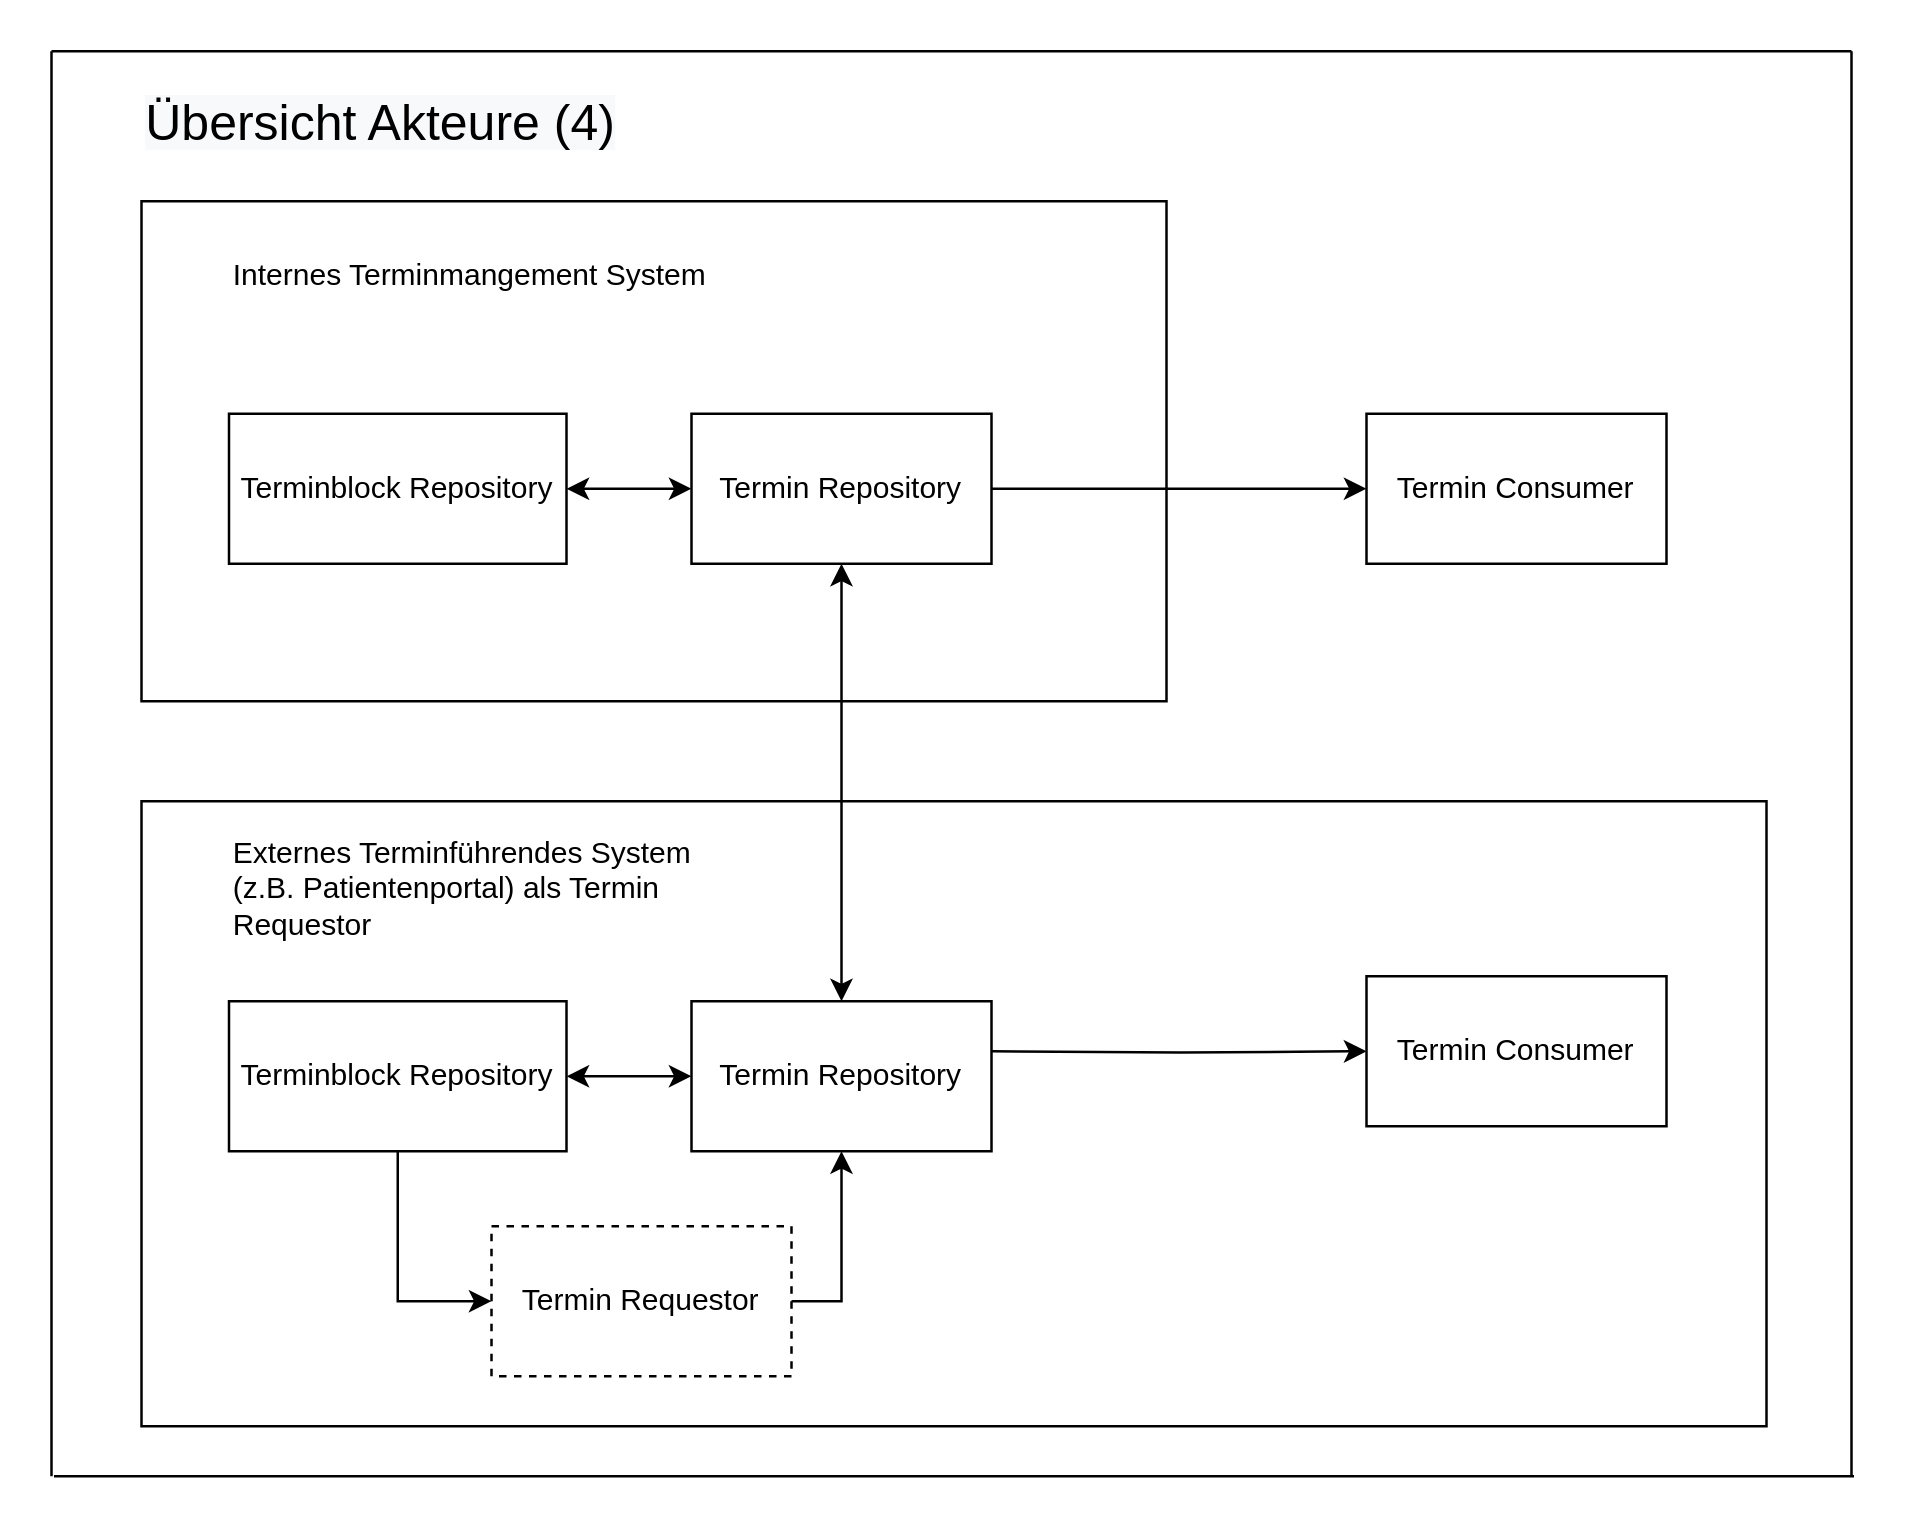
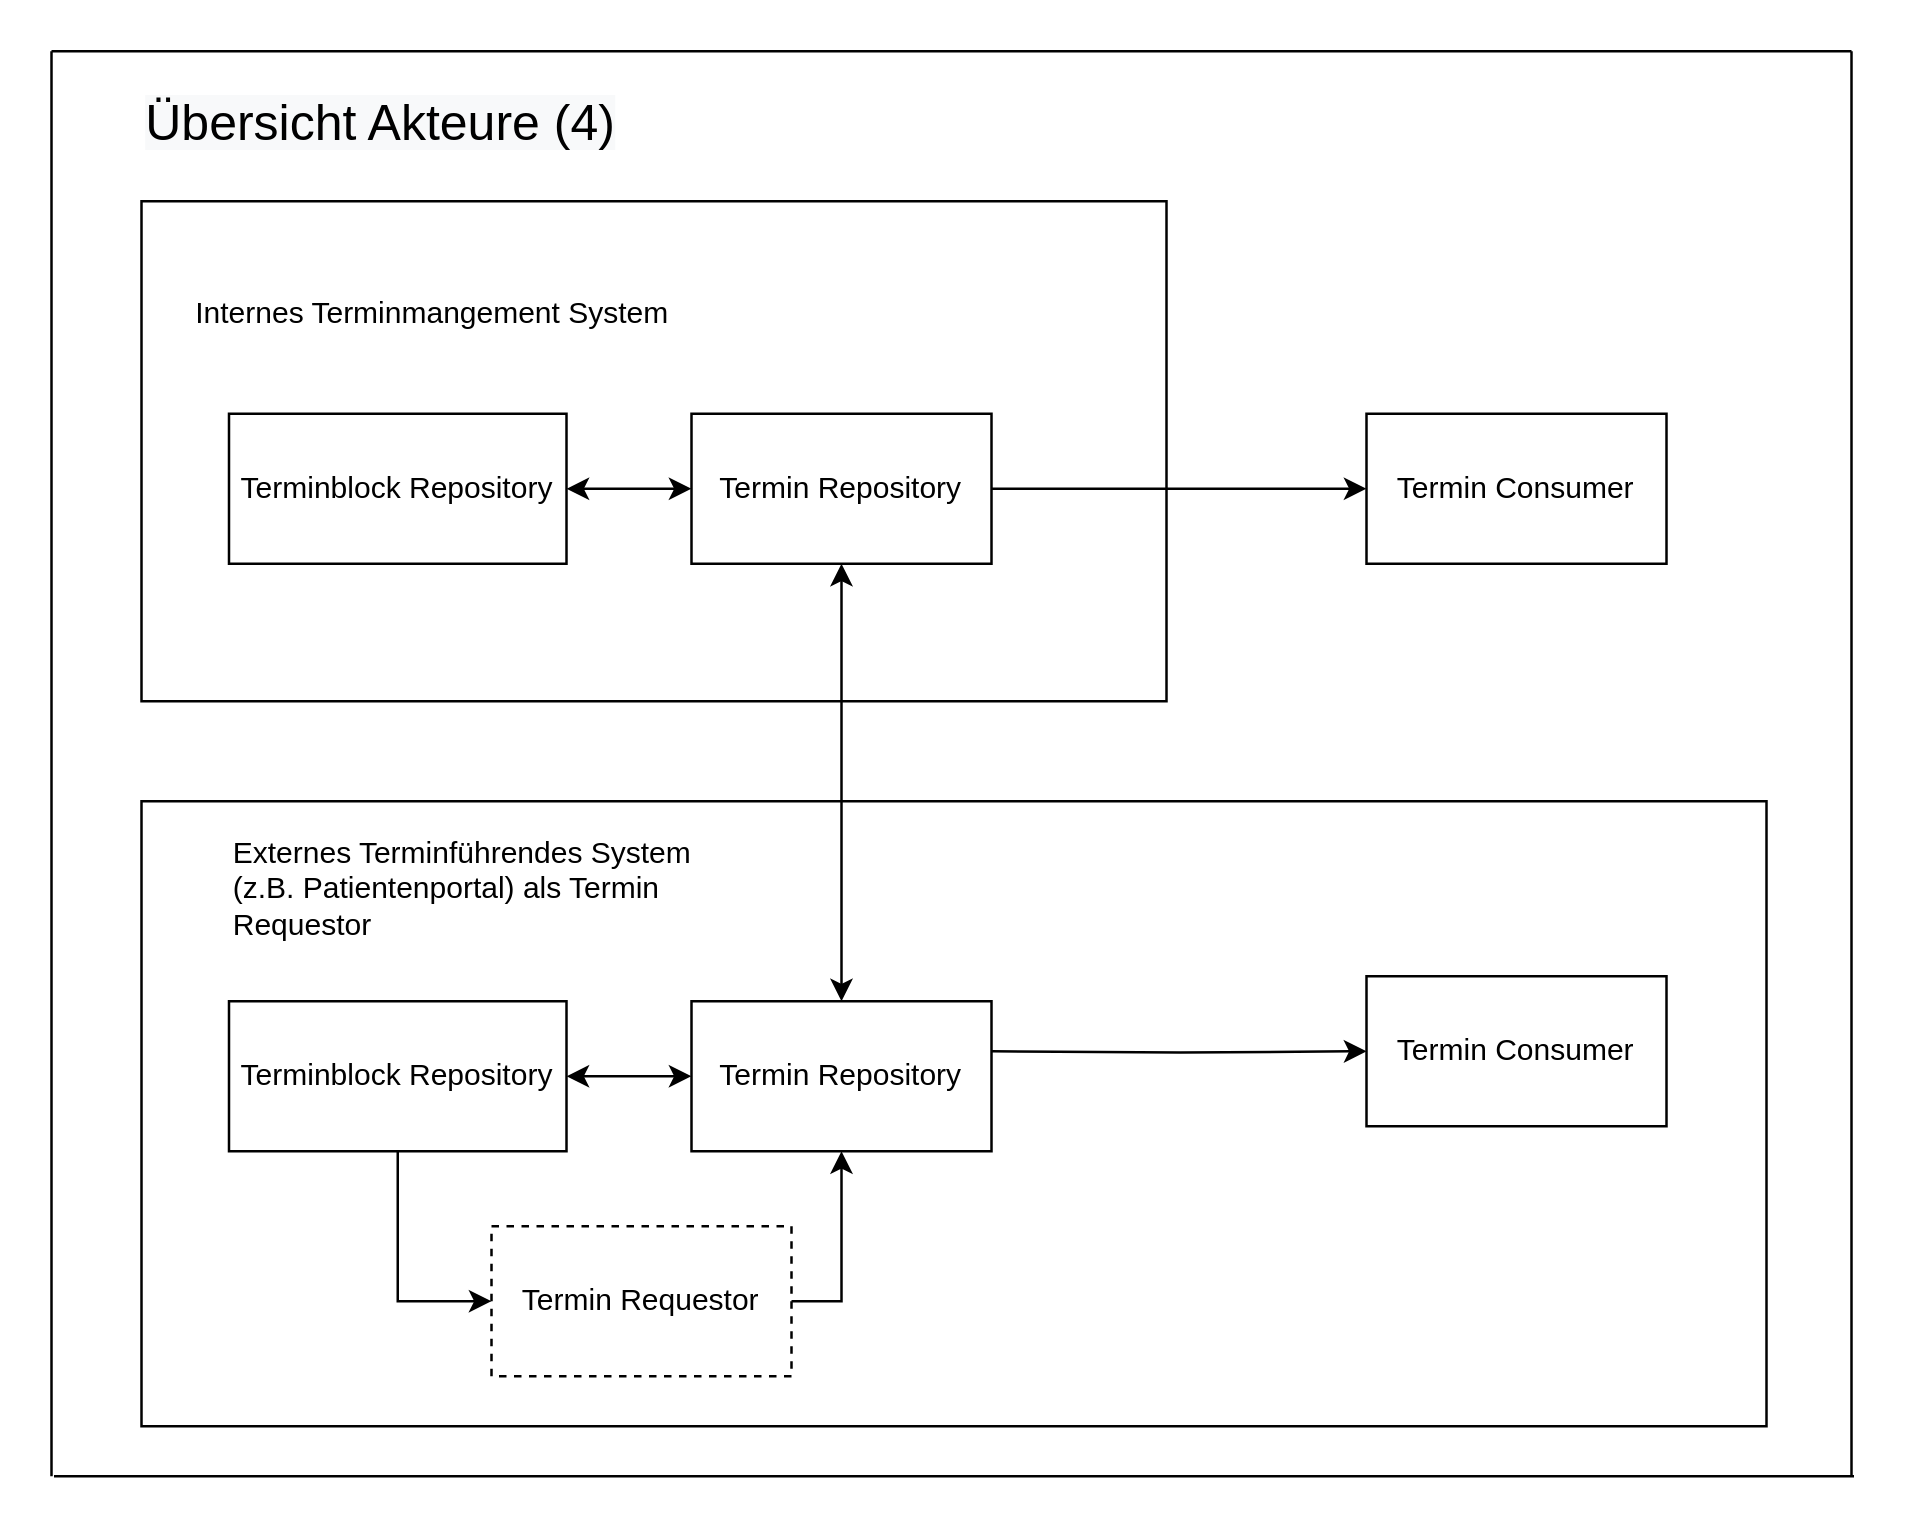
- <mxCell id="5" value="Internes Terminmangement System" style="text;html=1;strokeColor=none;fillColor=none;align=left;verticalAlign=middle;whiteSpace=wrap;rounded=0;" vertex="1" parent="1"><mxGeometry x="91" y="95" width="210" height="30" as="geometry" /></mxCell>
+ <mxCell id="5" value="Internes Terminmangement System" style="text;html=1;strokeColor=none;fillColor=none;align=left;verticalAlign=middle;whiteSpace=wrap;rounded=0;" vertex="1" parent="1"><mxGeometry x="76" y="110" width="210" height="30" as="geometry" /></mxCell>
